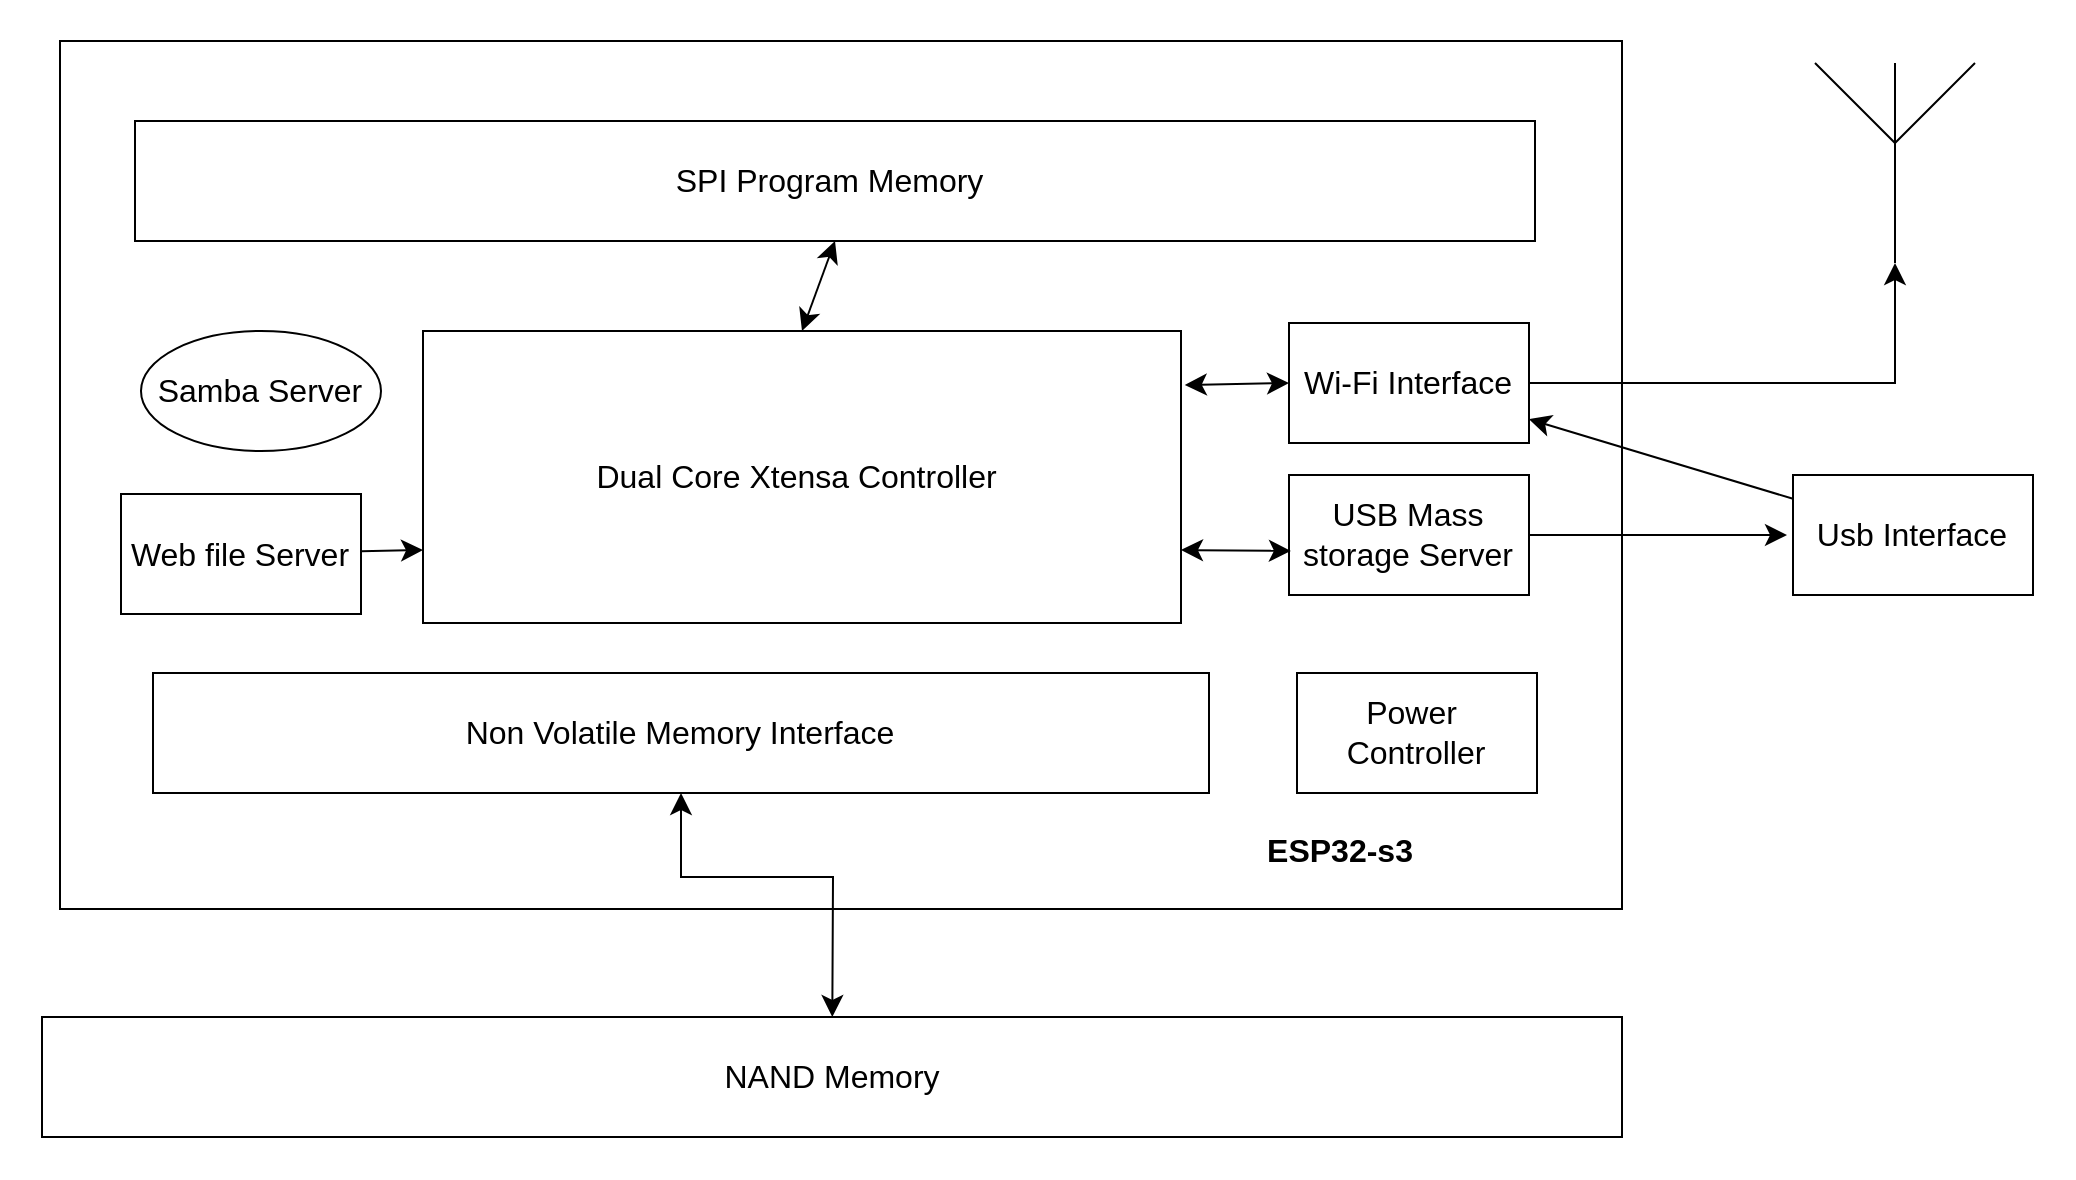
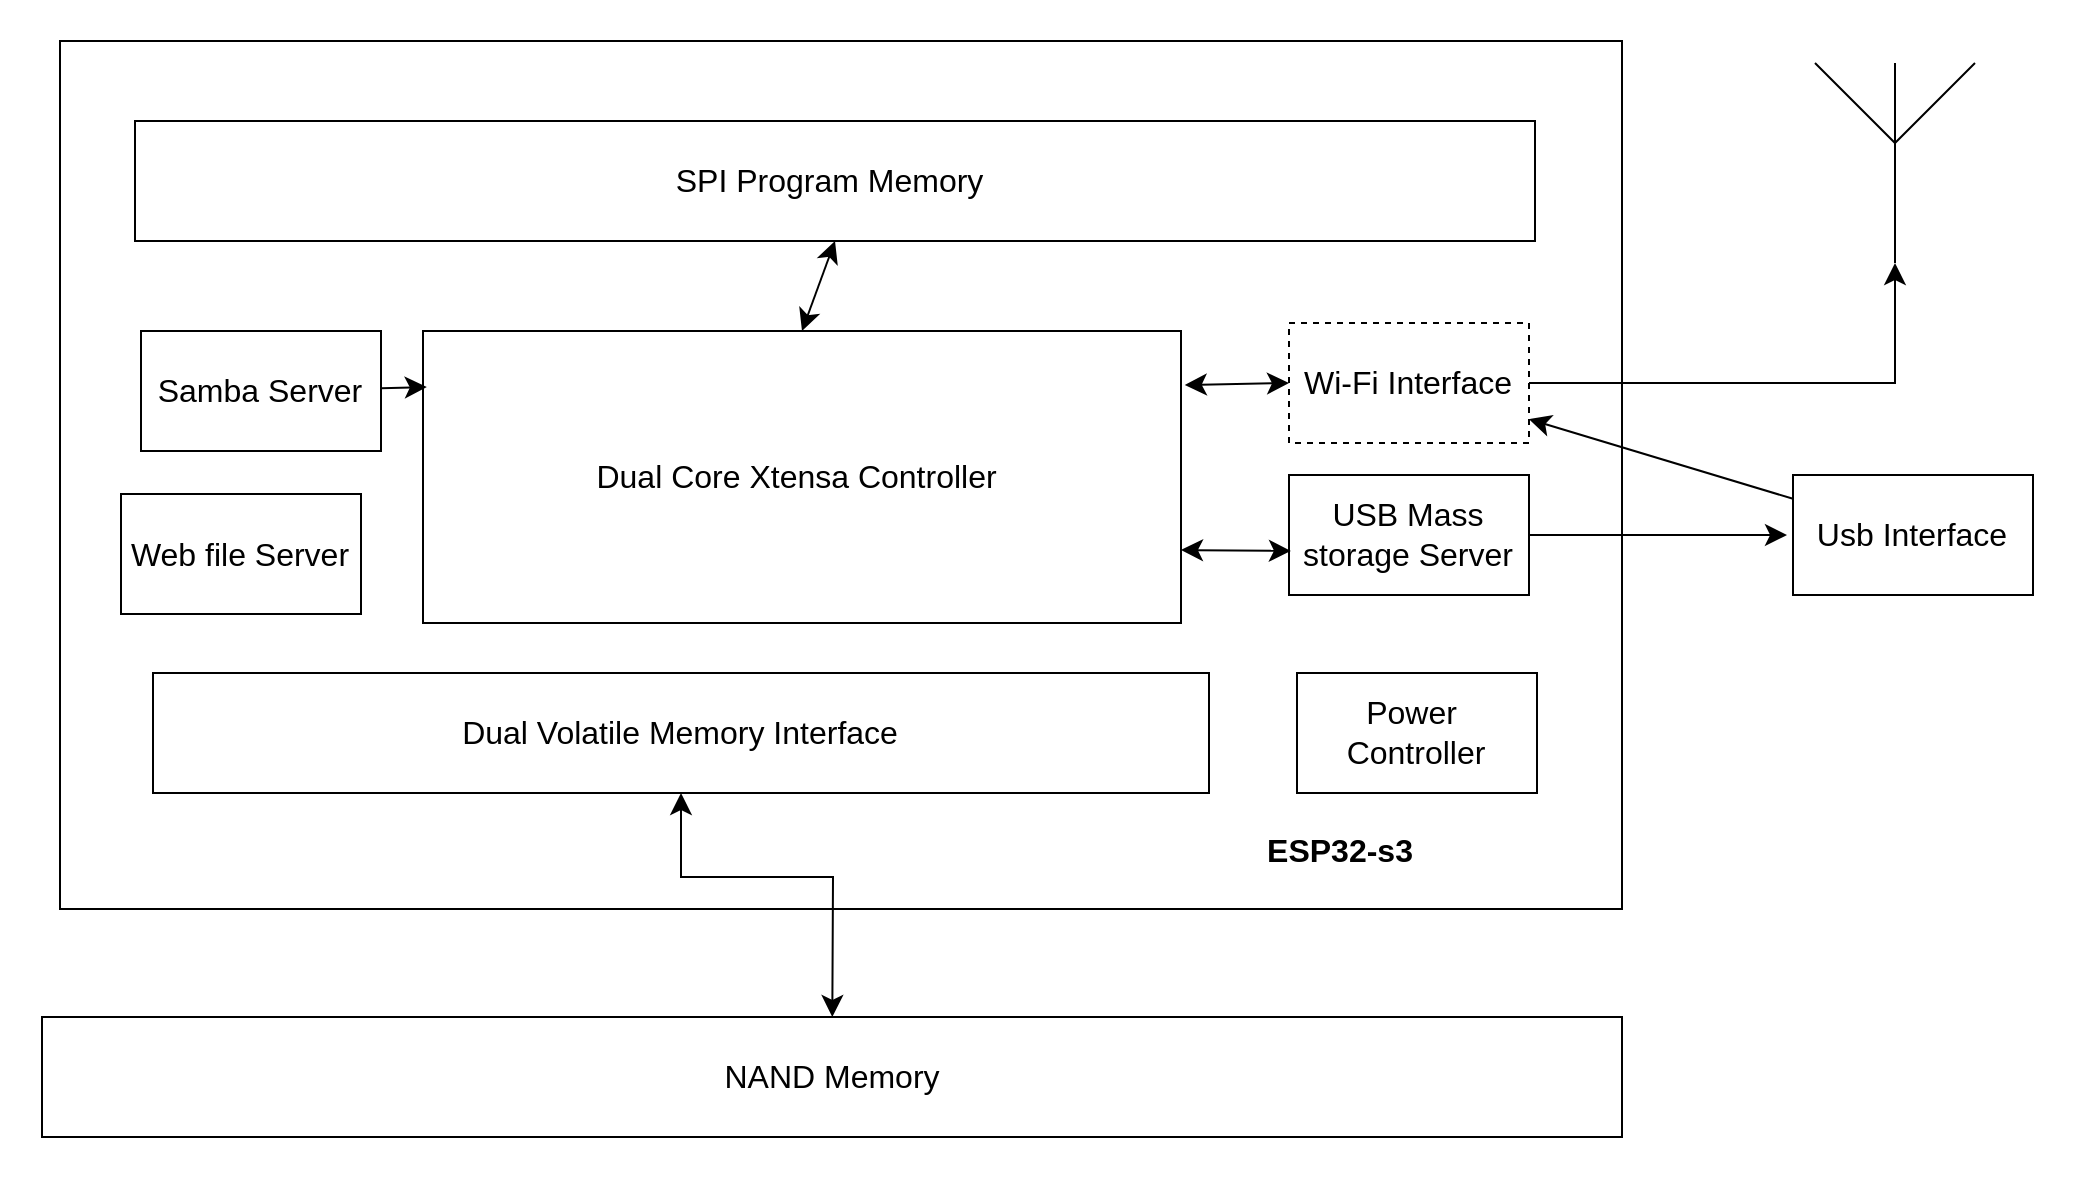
- <mxCell id="7" value="Wi-Fi Interface" style="rounded=0;whiteSpace=wrap;html=1;fontSize=16;" parent="1" vertex="1"><mxGeometry x="644" y="161" width="120" height="60" as="geometry" /></mxCell>
+ <mxCell id="7" value="Wi-Fi Interface" style="rounded=0;whiteSpace=wrap;html=1;fontSize=16;dashed=1;" parent="1" vertex="1"><mxGeometry x="644" y="161" width="120" height="60" as="geometry" /></mxCell>
+ <mxCell id="20" style="edgeStyle=none;curved=1;rounded=0;orthogonalLoop=1;jettySize=auto;html=1;entryX=0.005;entryY=0.192;entryDx=0;entryDy=0;entryPerimeter=0;fontSize=12;startSize=8;endSize=8;" parent="1" source="3" target="6" edge="1"><mxGeometry relative="1" as="geometry" /></mxCell>
- <mxCell id="3" value="Samba Server" style="ellipse;whiteSpace=wrap;html=1;fontSize=16;" parent="1" vertex="1"><mxGeometry x="70" y="165" width="120" height="60" as="geometry" /></mxCell>
+ <mxCell id="3" value="Samba Server" style="rounded=0;whiteSpace=wrap;html=1;fontSize=16;" parent="1" vertex="1"><mxGeometry x="70" y="165" width="120" height="60" as="geometry" /></mxCell>
- <mxCell id="4" style="edgeStyle=none;curved=1;rounded=0;orthogonalLoop=1;jettySize=auto;html=1;entryX=0;entryY=0.75;entryDx=0;entryDy=0;fontSize=12;startSize=8;endSize=8;" parent="1" source="5" target="6" edge="1"><mxGeometry relative="1" as="geometry" /></mxCell>
- <mxCell id="10" value="Non Volatile Memory Interface" style="rounded=0;whiteSpace=wrap;html=1;fontSize=16;" parent="1" vertex="1"><mxGeometry x="76" y="336" width="528" height="60" as="geometry" /></mxCell>
+ <mxCell id="10" value="Dual Volatile Memory Interface" style="rounded=0;whiteSpace=wrap;html=1;fontSize=16;" parent="1" vertex="1"><mxGeometry x="76" y="336" width="528" height="60" as="geometry" /></mxCell>
